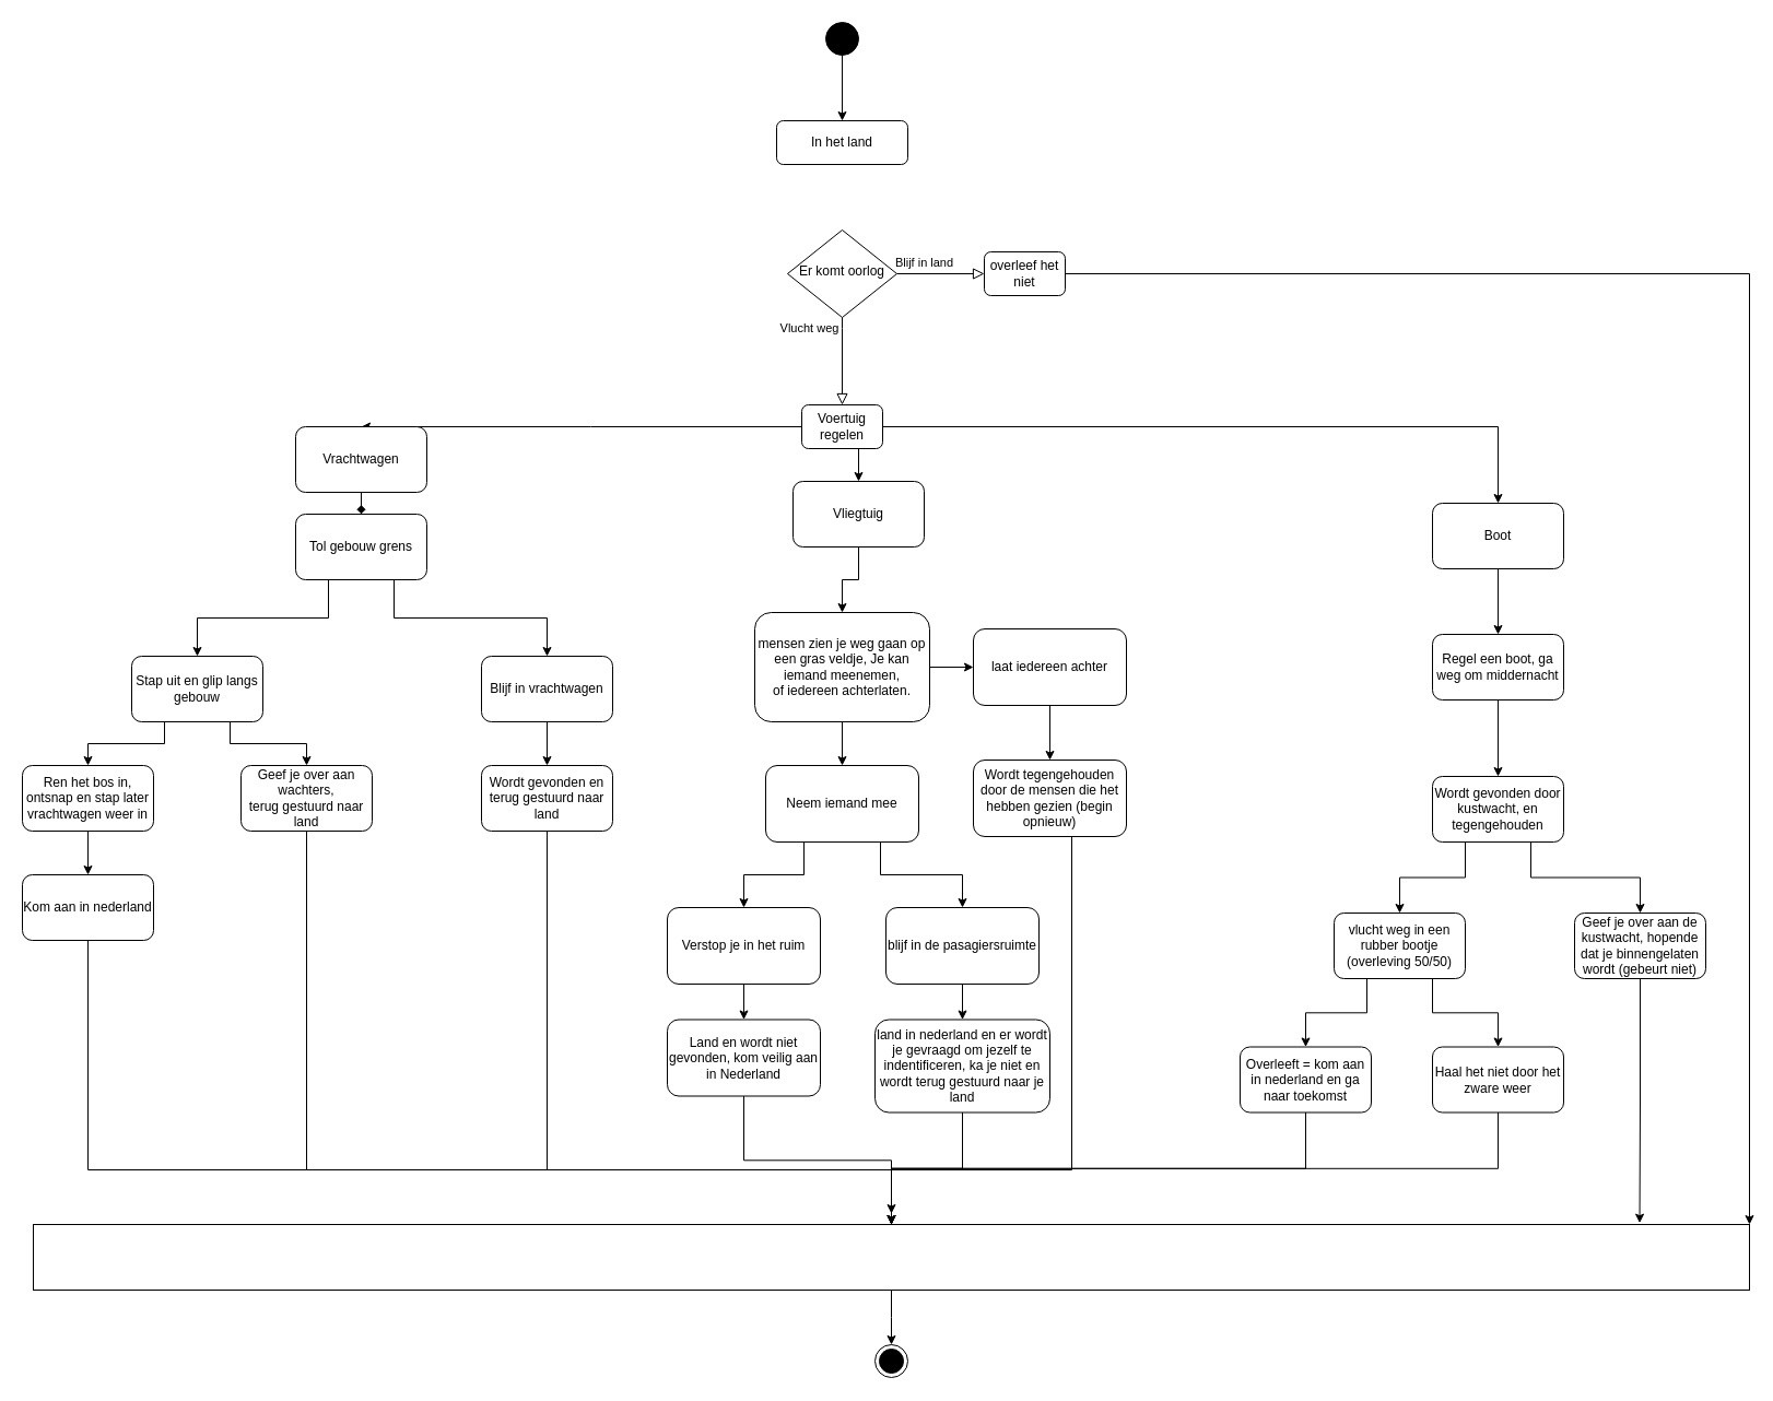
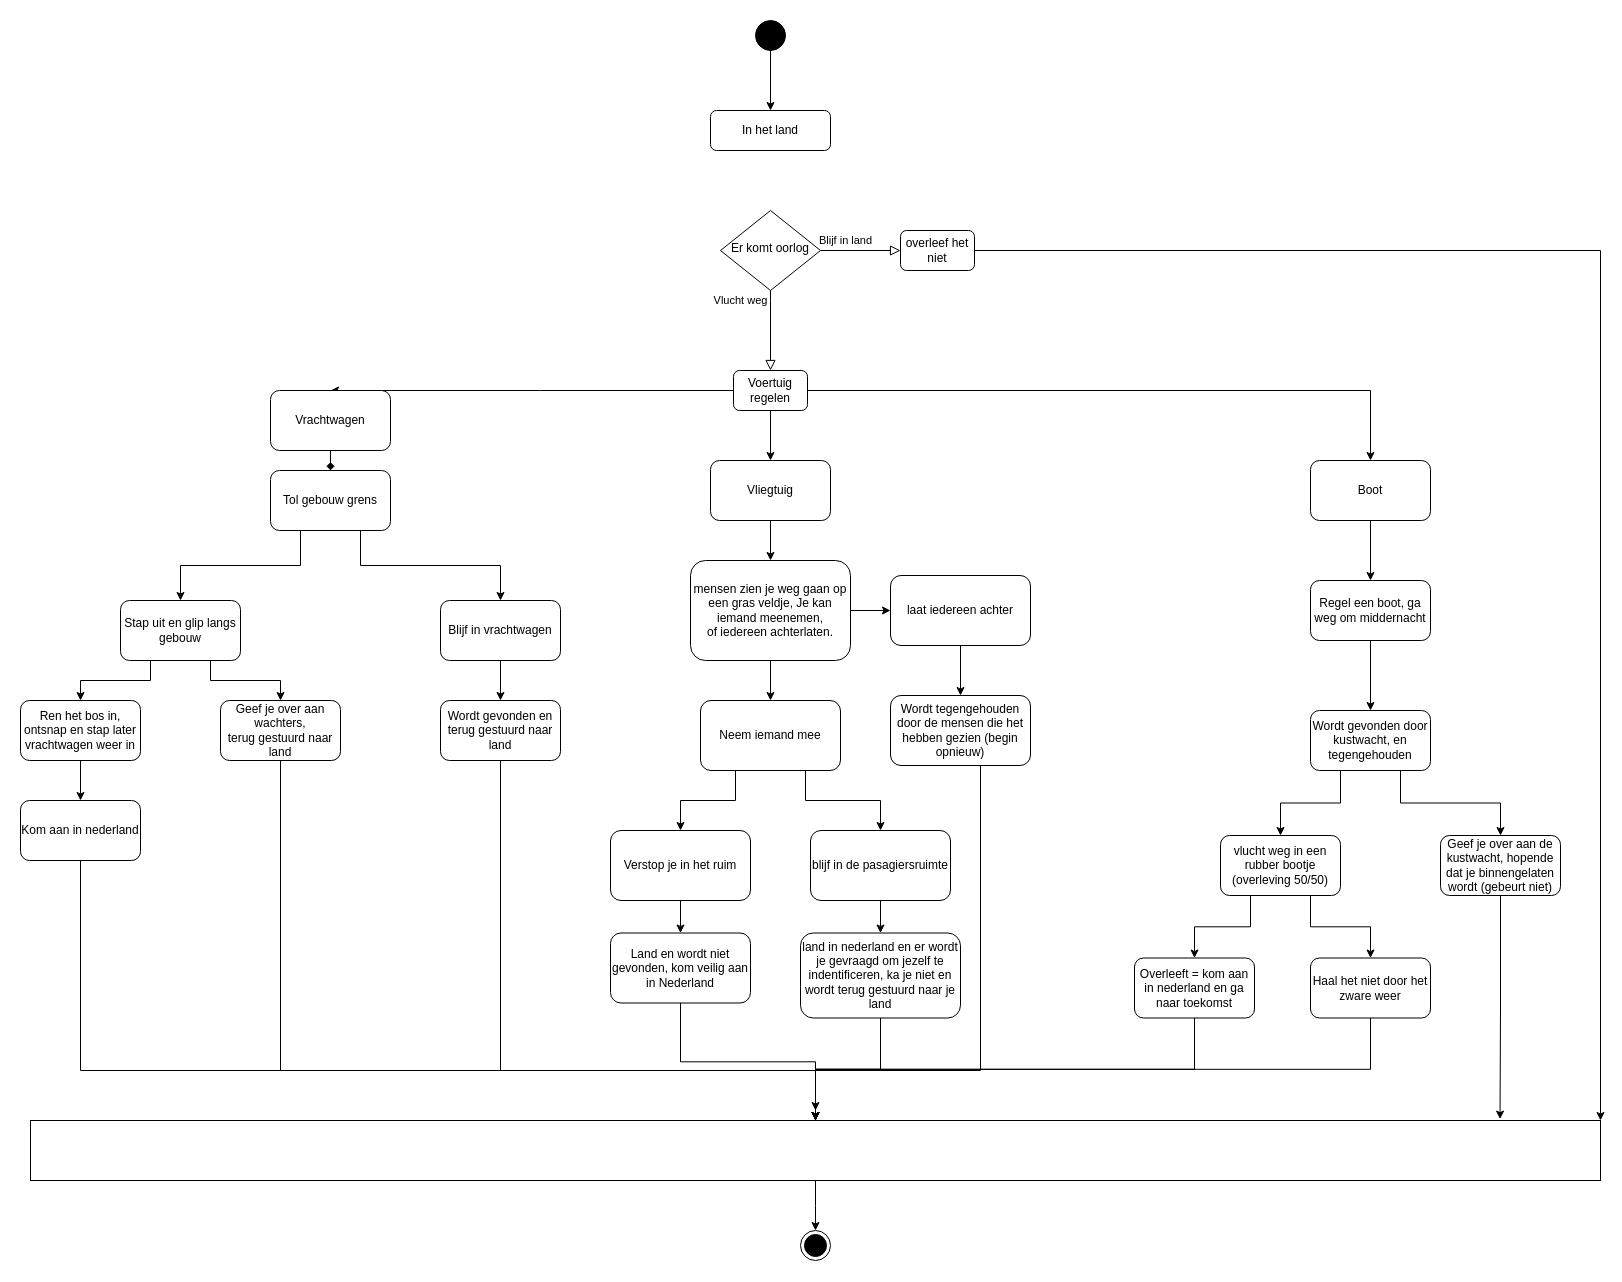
- <mxCell id="15" value="Vliegtuig" style="rounded=1;whiteSpace=wrap;html=1;" parent="1" vertex="1"><mxGeometry x="725" y="440" width="120" height="60" as="geometry" /></mxCell>
+ <mxCell id="15" value="Vliegtuig" style="rounded=1;whiteSpace=wrap;html=1;" parent="1" vertex="1"><mxGeometry x="710" y="460" width="120" height="60" as="geometry" /></mxCell>
